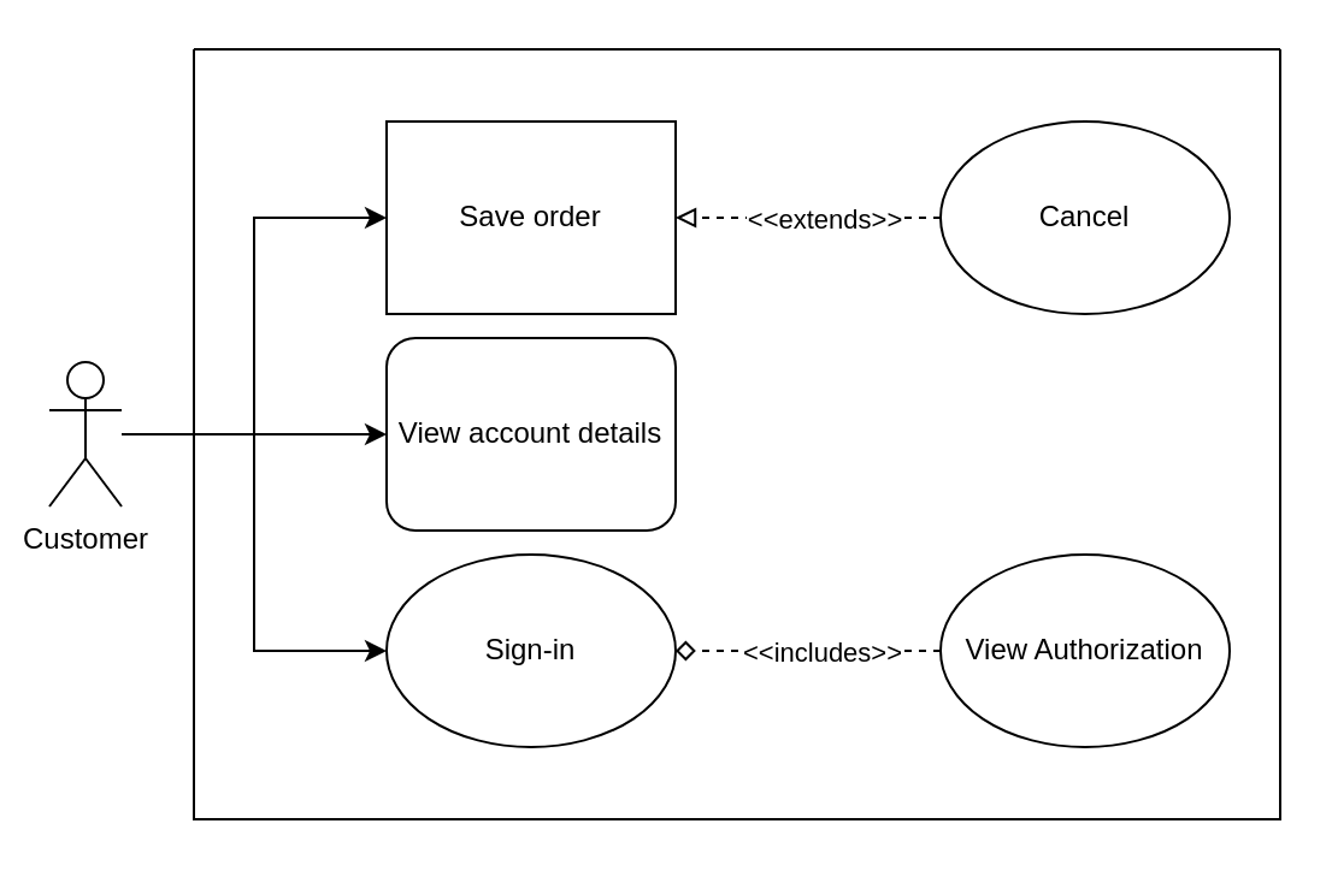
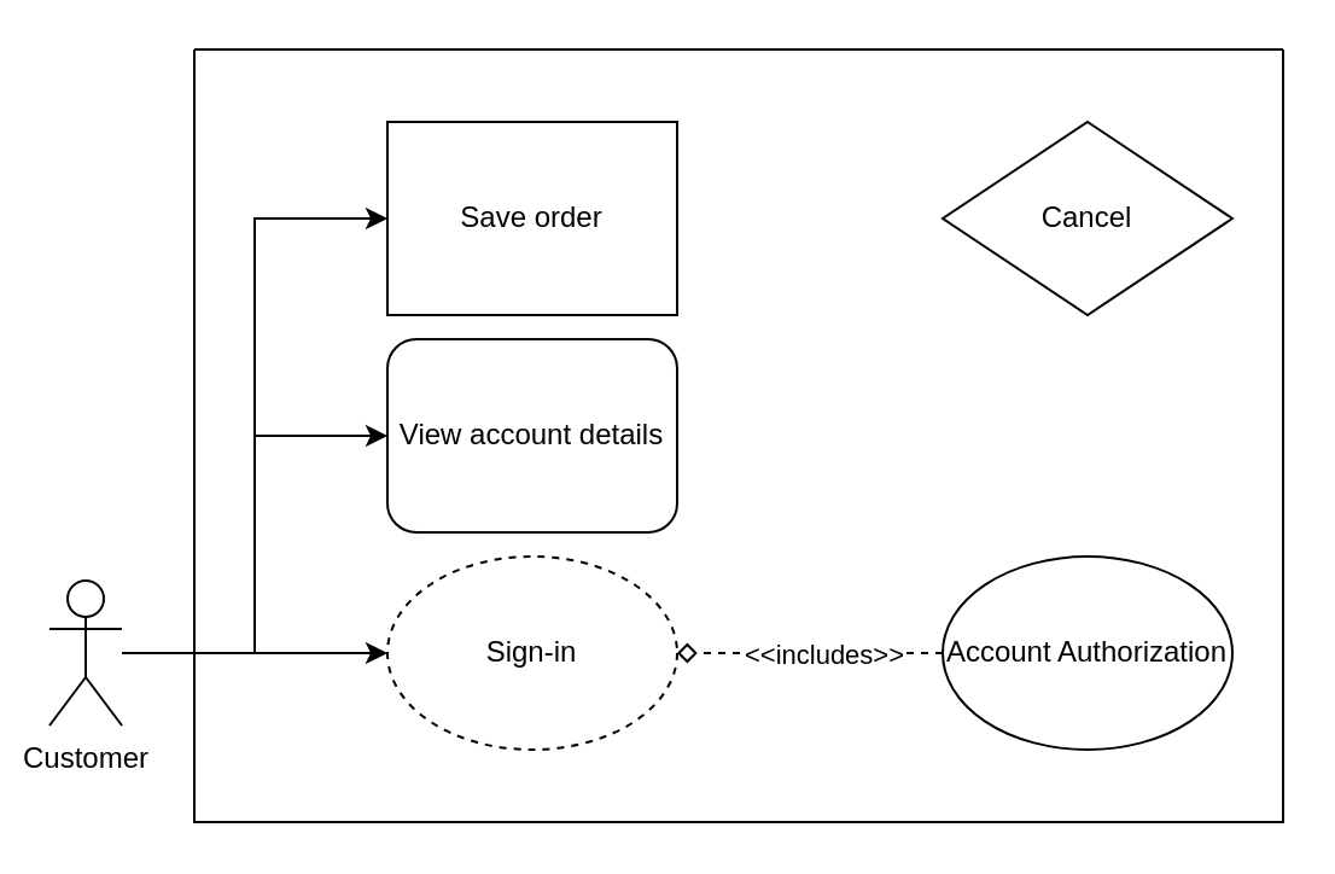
- <mxCell id="12" style="edgeStyle=orthogonalEdgeStyle;rounded=0;orthogonalLoop=1;jettySize=auto;html=1;entryX=1;entryY=0.5;entryDx=0;entryDy=0;dashed=1;endArrow=block;endFill=0;" edge="1" parent="1" source="14" target="2"><mxGeometry relative="1" as="geometry" /></mxCell>
- <mxCell id="13" value="&amp;lt;&amp;lt;extends&amp;gt;&amp;gt;" style="edgeLabel;html=1;align=center;verticalAlign=middle;resizable=0;points=[];" vertex="1" connectable="0" parent="12"><mxGeometry x="0.092" relative="1" as="geometry"><mxPoint x="11" as="offset" /></mxGeometry></mxCell>
- <mxCell id="14" value="Cancel" style="ellipse;whiteSpace=wrap;html=1;" vertex="1" parent="1"><mxGeometry x="390" y="50" width="120" height="80" as="geometry" /></mxCell>
+ <mxCell id="14" value="Cancel" style="rhombus;whiteSpace=wrap;html=1;" vertex="1" parent="1"><mxGeometry x="390" y="50" width="120" height="80" as="geometry" /></mxCell>
- <mxCell id="7" value="Customer" style="shape=umlActor;verticalLabelPosition=bottom;verticalAlign=top;html=1;outlineConnect=0;" vertex="1" parent="1"><mxGeometry x="20" y="150" width="30" height="60" as="geometry" /></mxCell>
+ <mxCell id="7" value="Customer" style="shape=umlActor;verticalLabelPosition=bottom;verticalAlign=top;html=1;outlineConnect=0;" vertex="1" parent="1"><mxGeometry x="20" y="240" width="30" height="60" as="geometry" /></mxCell>
- <mxCell id="8" value="Sign-in" style="ellipse;whiteSpace=wrap;html=1;" vertex="1" parent="1"><mxGeometry x="160" y="230" width="120" height="80" as="geometry" /></mxCell>
+ <mxCell id="8" value="Sign-in" style="ellipse;whiteSpace=wrap;html=1;dashed=1;" vertex="1" parent="1"><mxGeometry x="160" y="230" width="120" height="80" as="geometry" /></mxCell>
- <mxCell id="11" value="View Authorization" style="ellipse;whiteSpace=wrap;html=1;" vertex="1" parent="1"><mxGeometry x="390" y="230" width="120" height="80" as="geometry" /></mxCell>
+ <mxCell id="11" value="Account Authorization" style="ellipse;whiteSpace=wrap;html=1;" vertex="1" parent="1"><mxGeometry x="390" y="230" width="120" height="80" as="geometry" /></mxCell>
